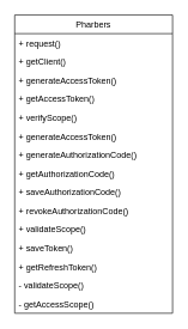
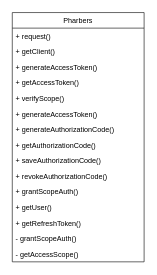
- <mxCell id="13" value="+ validateScope()" style="text;strokeColor=none;fillColor=none;align=left;verticalAlign=top;spacingLeft=4;spacingRight=4;overflow=hidden;rotatable=0;points=[[0,0.5],[1,0.5]];portConstraint=eastwest;" parent="2" vertex="1"><mxGeometry y="286" width="220" height="26" as="geometry" /></mxCell>
+ <mxCell id="13" value="+ grantScopeAuth()" style="text;strokeColor=none;fillColor=none;align=left;verticalAlign=top;spacingLeft=4;spacingRight=4;overflow=hidden;rotatable=0;points=[[0,0.5],[1,0.5]];portConstraint=eastwest;" parent="2" vertex="1"><mxGeometry y="286" width="220" height="26" as="geometry" /></mxCell>
- <mxCell id="14" value="+ saveToken()" style="text;strokeColor=none;fillColor=none;align=left;verticalAlign=top;spacingLeft=4;spacingRight=4;overflow=hidden;rotatable=0;points=[[0,0.5],[1,0.5]];portConstraint=eastwest;" parent="2" vertex="1"><mxGeometry y="312" width="220" height="26" as="geometry" /></mxCell>
+ <mxCell id="14" value="+ getUser()" style="text;strokeColor=none;fillColor=none;align=left;verticalAlign=top;spacingLeft=4;spacingRight=4;overflow=hidden;rotatable=0;points=[[0,0.5],[1,0.5]];portConstraint=eastwest;" parent="2" vertex="1"><mxGeometry y="312" width="220" height="26" as="geometry" /></mxCell>
- <mxCell id="16" value="- validateScope()" style="text;strokeColor=none;fillColor=none;align=left;verticalAlign=top;spacingLeft=4;spacingRight=4;overflow=hidden;rotatable=0;points=[[0,0.5],[1,0.5]];portConstraint=eastwest;" parent="2" vertex="1"><mxGeometry y="364" width="220" height="26" as="geometry" /></mxCell>
+ <mxCell id="16" value="- grantScopeAuth()" style="text;strokeColor=none;fillColor=none;align=left;verticalAlign=top;spacingLeft=4;spacingRight=4;overflow=hidden;rotatable=0;points=[[0,0.5],[1,0.5]];portConstraint=eastwest;" parent="2" vertex="1"><mxGeometry y="364" width="220" height="26" as="geometry" /></mxCell>
